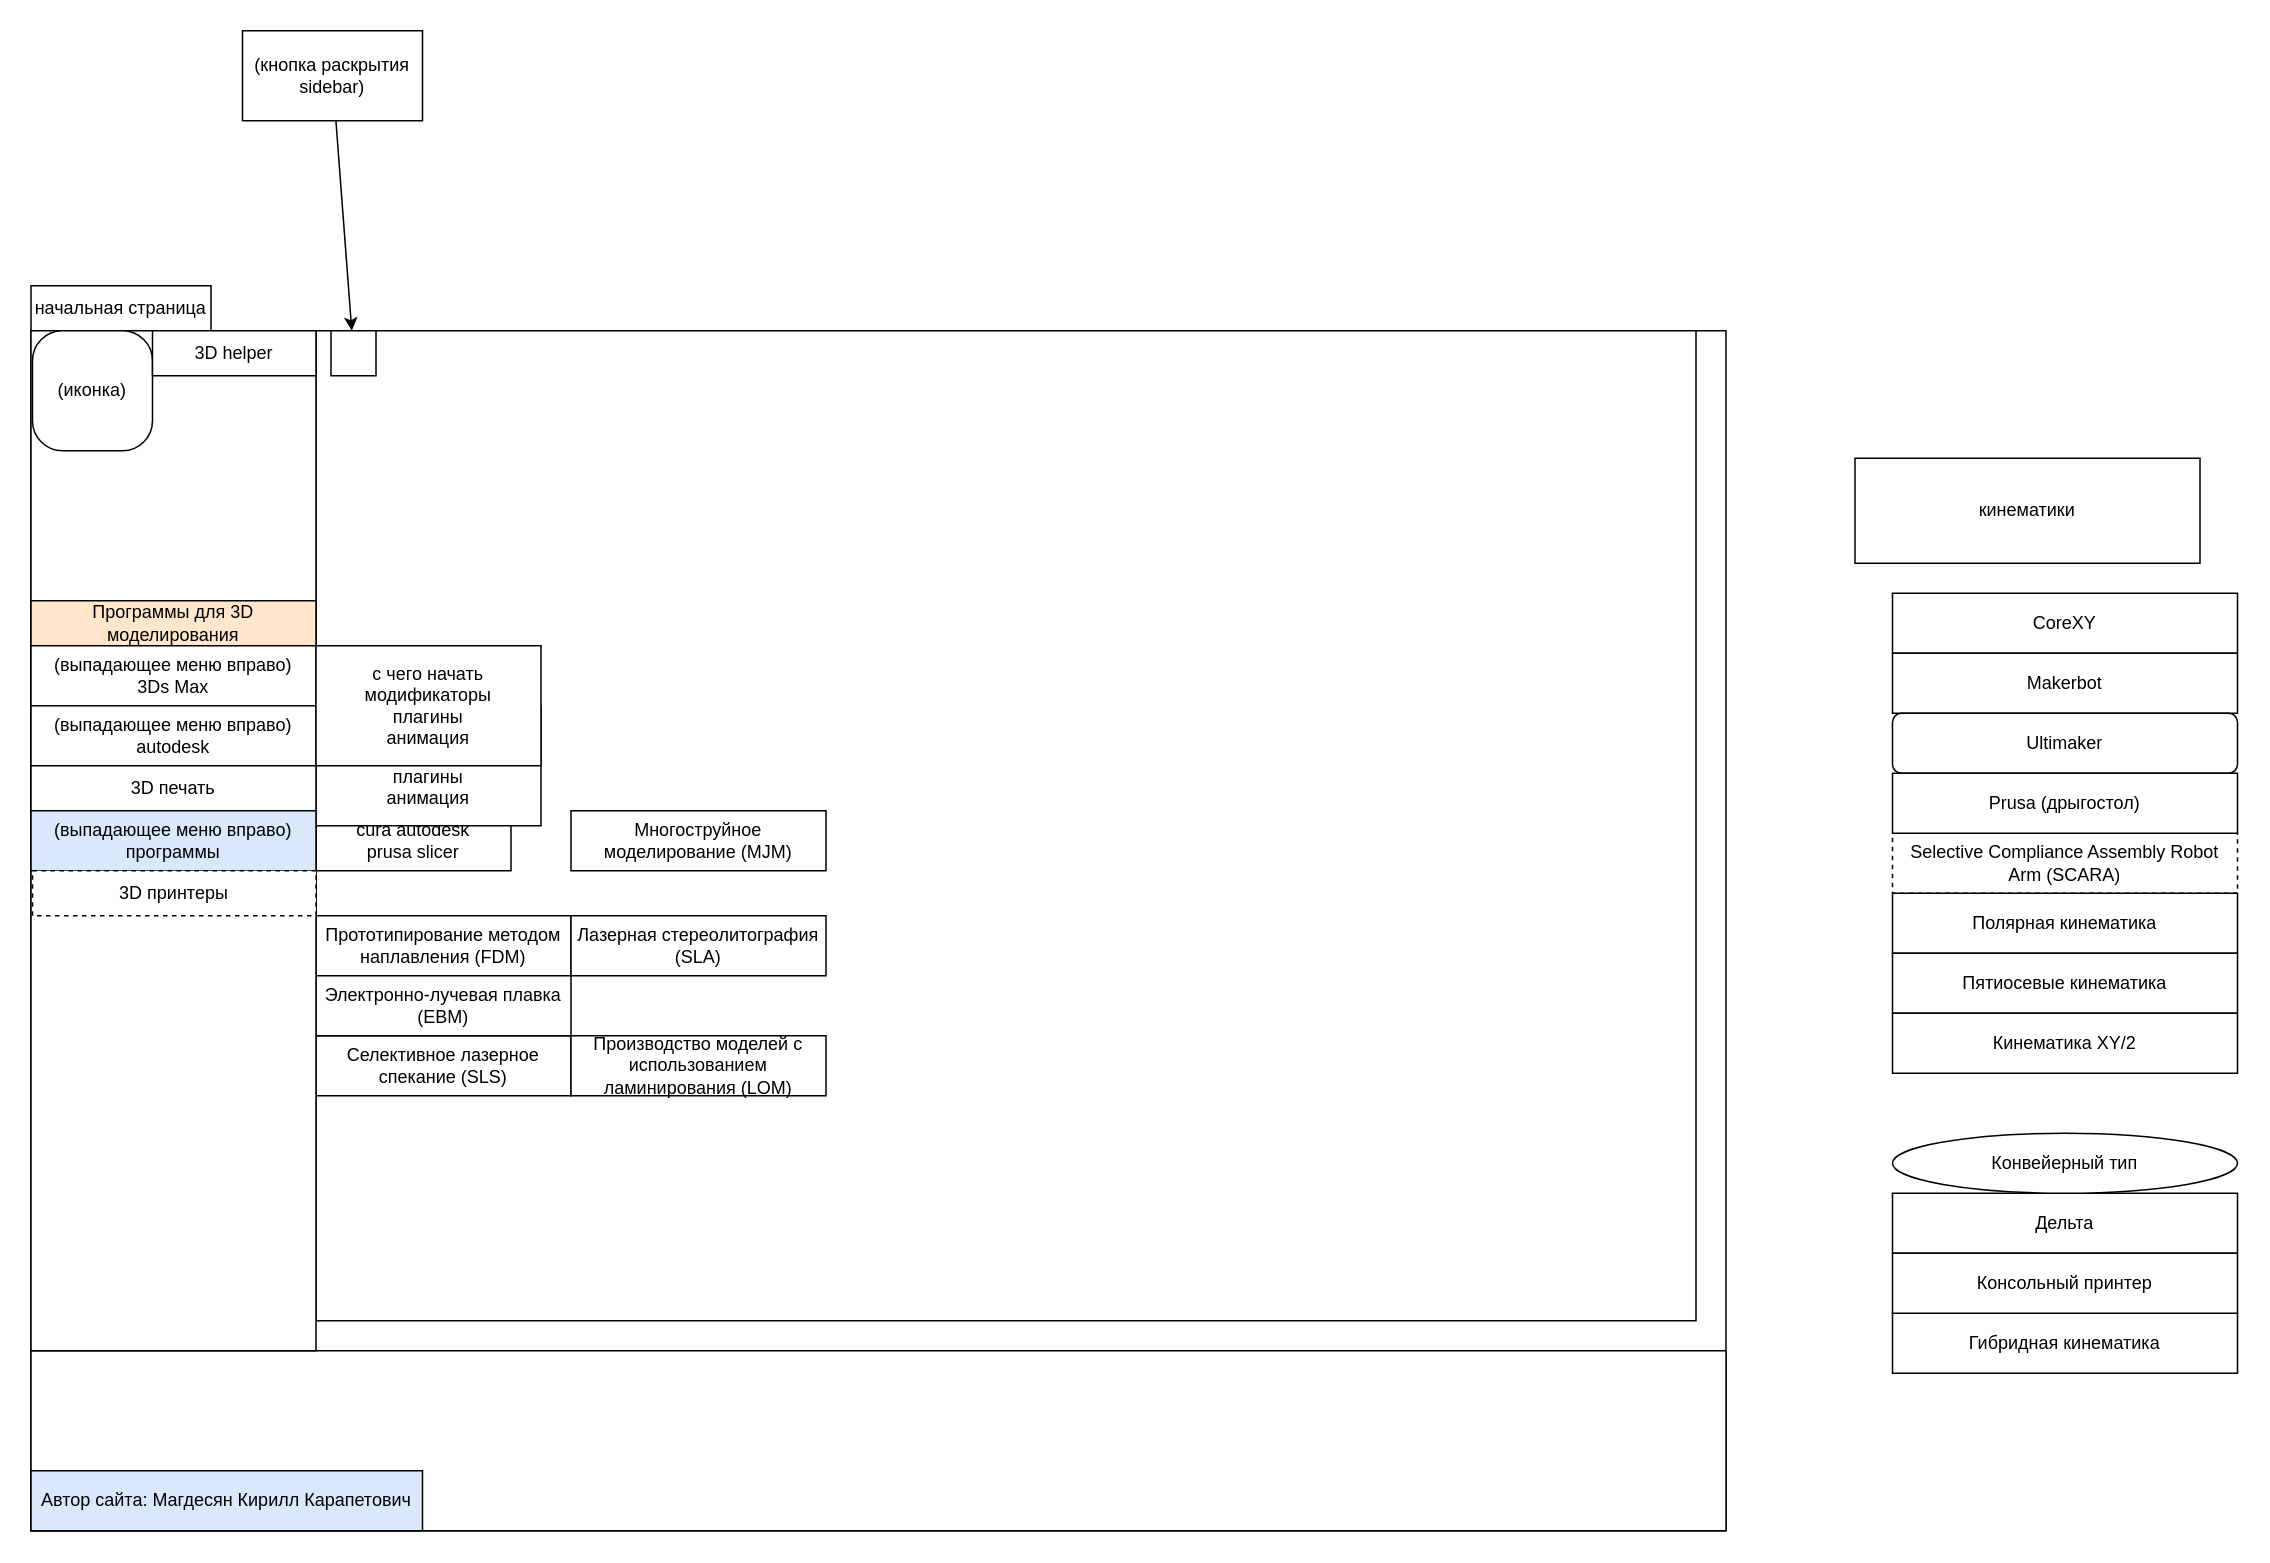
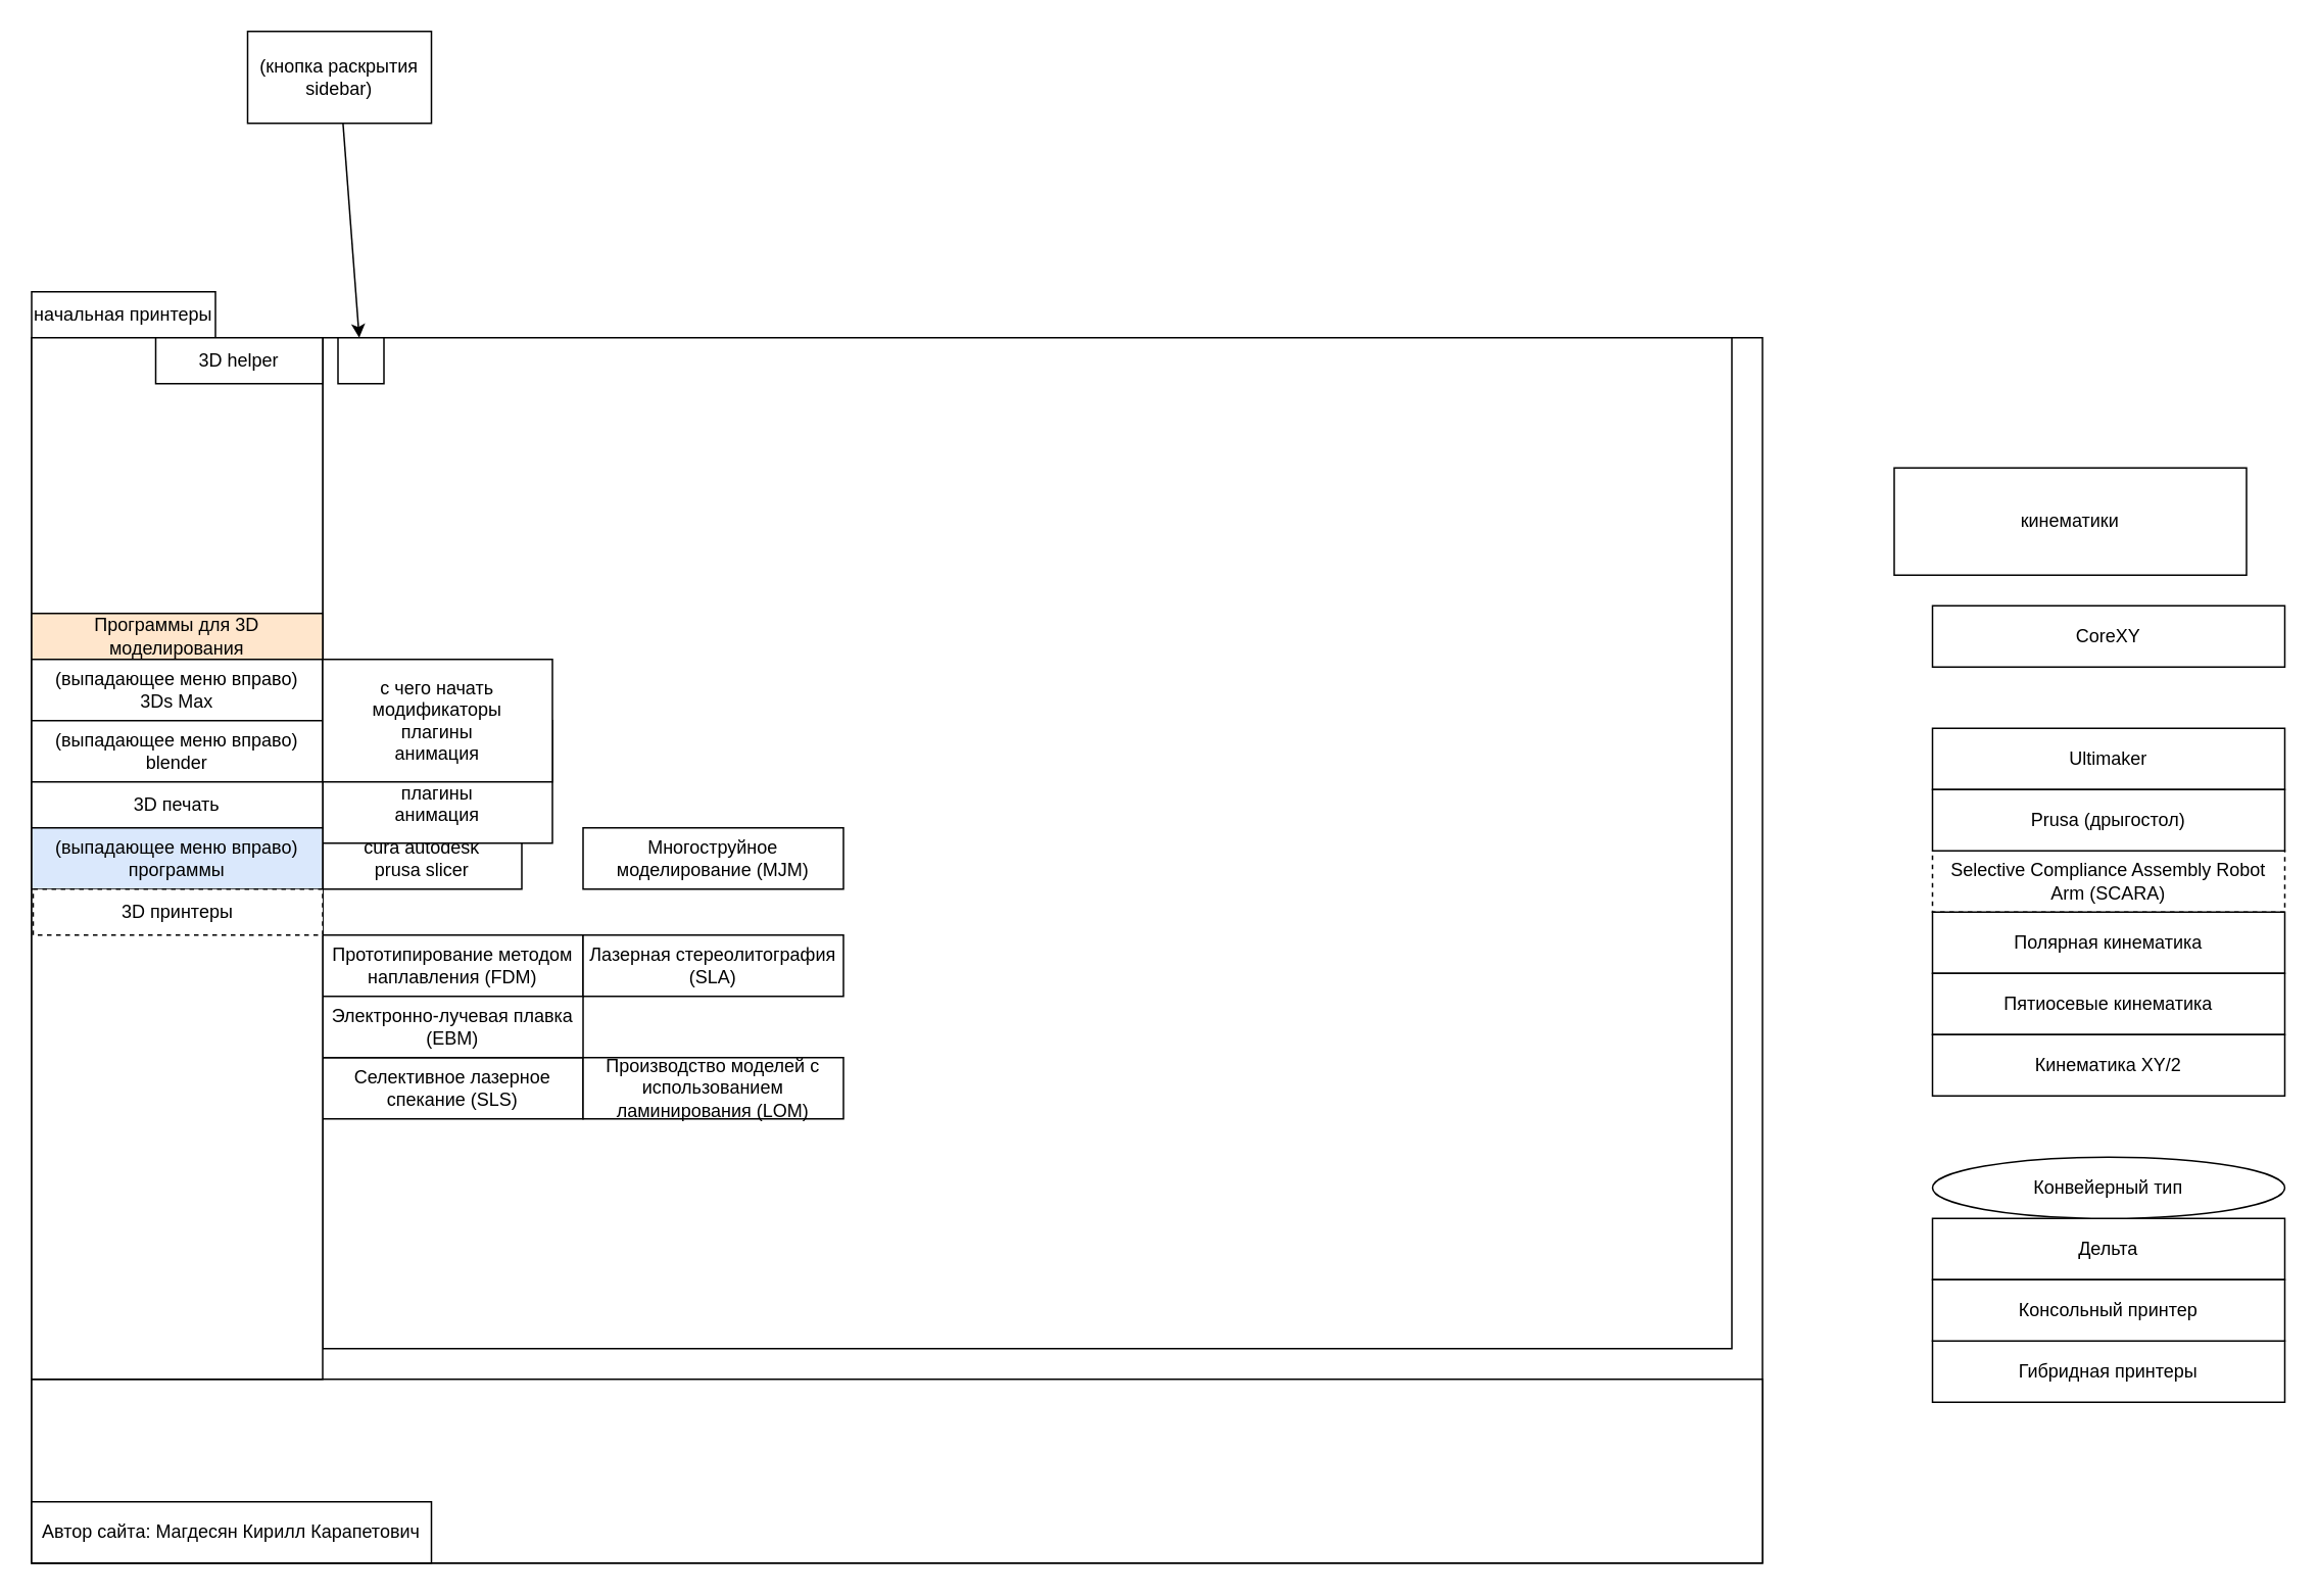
- <mxCell id="4" value="начальная страница" style="rounded=0;whiteSpace=wrap;html=1;" parent="1" vertex="1"><mxGeometry width="120" height="30" as="geometry" x="20" y="190" /></mxCell>
+ <mxCell id="4" value="начальная принтеры" style="rounded=0;whiteSpace=wrap;html=1;" parent="1" vertex="1"><mxGeometry width="120" height="30" as="geometry" x="20" y="190" /></mxCell>
- <mxCell id="33" value="(иконка)" style="rounded=1;whiteSpace=wrap;html=1;direction=south;arcSize=25;" parent="1" vertex="1"><mxGeometry x="21" y="220" width="80" height="80" as="geometry" /></mxCell>
- <mxCell id="15" value="Makerbot" style="rounded=0;whiteSpace=wrap;html=1;" parent="1" vertex="1"><mxGeometry x="1261" y="435" width="230" height="40" as="geometry" /></mxCell>
- <mxCell id="31" value="&lt;div&gt;&lt;span style=&quot;background-color: initial;&quot;&gt;(выпадающее меню&lt;/span&gt;&lt;span style=&quot;background-color: initial;&quot;&gt;&amp;nbsp;&lt;/span&gt;&lt;span style=&quot;background-color: initial;&quot;&gt;вправо&lt;/span&gt;&lt;span style=&quot;background-color: initial;&quot;&gt;)&lt;/span&gt;&lt;/div&gt;&lt;div&gt;autodesk&lt;/div&gt;" style="rounded=0;whiteSpace=wrap;html=1;" parent="1" vertex="1"><mxGeometry y="470" width="190" height="40" as="geometry" x="20" /></mxCell>
+ <mxCell id="31" value="&lt;div&gt;&lt;span style=&quot;background-color: initial;&quot;&gt;(выпадающее меню&lt;/span&gt;&lt;span style=&quot;background-color: initial;&quot;&gt;&amp;nbsp;&lt;/span&gt;&lt;span style=&quot;background-color: initial;&quot;&gt;вправо&lt;/span&gt;&lt;span style=&quot;background-color: initial;&quot;&gt;)&lt;/span&gt;&lt;/div&gt;&lt;div&gt;blender&lt;/div&gt;" style="rounded=0;whiteSpace=wrap;html=1;" parent="1" vertex="1"><mxGeometry y="470" width="190" height="40" as="geometry" x="20" /></mxCell>
- <mxCell id="16" value="Ultimaker" style="whiteSpace=wrap;html=1;rounded=1;" parent="1" vertex="1"><mxGeometry x="1261" y="475" width="230" height="40" as="geometry" /></mxCell>
+ <mxCell id="16" value="Ultimaker" style="rounded=0;whiteSpace=wrap;html=1;" parent="1" vertex="1"><mxGeometry x="1261" y="475" width="230" height="40" as="geometry" /></mxCell>
- <mxCell id="20" value="Гибридная кинематика" style="rounded=0;whiteSpace=wrap;html=1;" parent="1" vertex="1"><mxGeometry x="1261" y="875" width="230" height="40" as="geometry" /></mxCell>
+ <mxCell id="20" value="Гибридная принтеры" style="rounded=0;whiteSpace=wrap;html=1;" parent="1" vertex="1"><mxGeometry x="1261" y="875" width="230" height="40" as="geometry" /></mxCell>
- <mxCell id="26" value="Автор сайта: Магдесян Кирилл Карапетович" style="rounded=0;whiteSpace=wrap;html=1;fillColor=#dae8fc;" parent="1" vertex="1"><mxGeometry y="980" width="261" height="40" as="geometry" x="20" /></mxCell>
+ <mxCell id="26" value="Автор сайта: Магдесян Кирилл Карапетович" style="rounded=0;whiteSpace=wrap;html=1;" parent="1" vertex="1"><mxGeometry y="980" width="261" height="40" as="geometry" x="20" /></mxCell>
